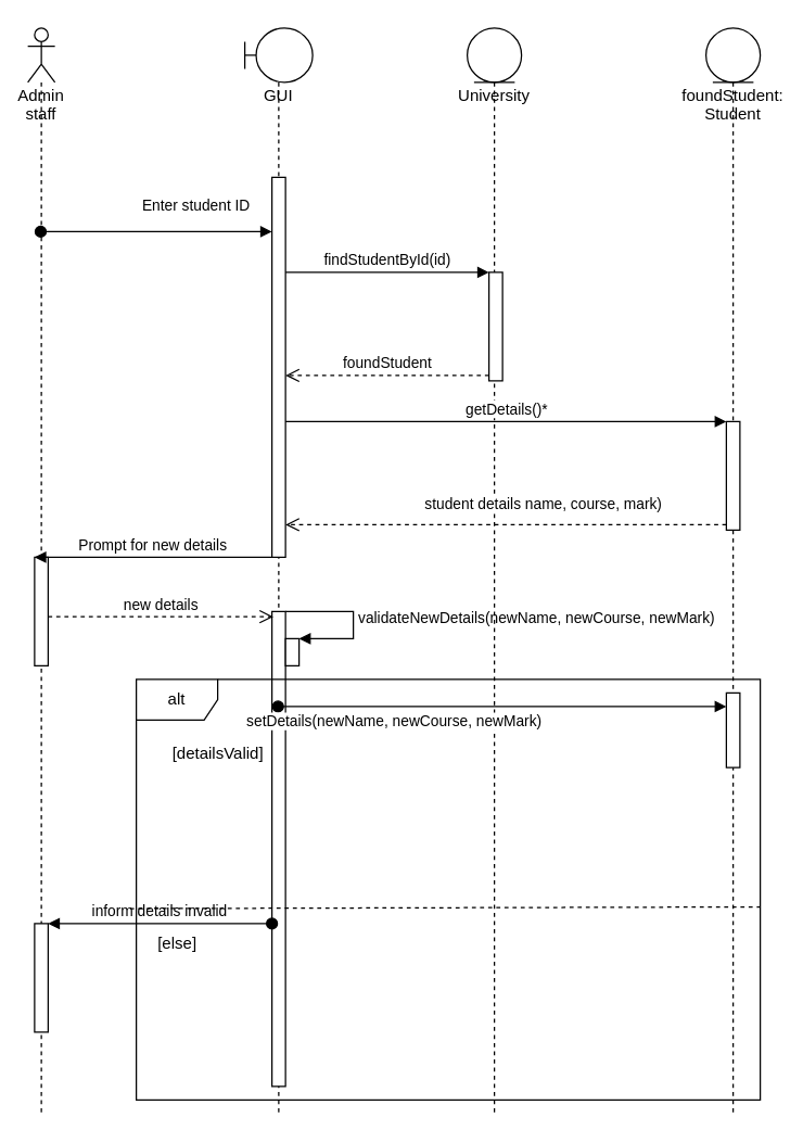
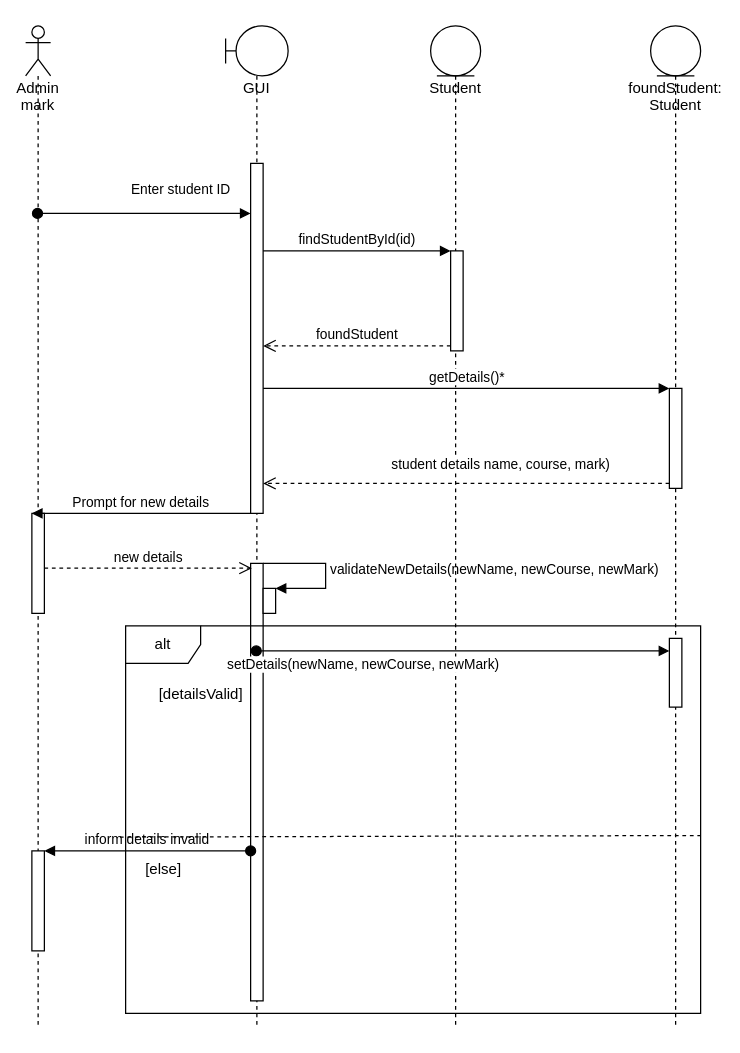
- <mxCell id="10" value="University" style="shape=umlLifeline;participant=umlEntity;perimeter=lifelinePerimeter;whiteSpace=wrap;html=1;container=1;collapsible=0;recursiveResize=0;verticalAlign=top;spacingTop=36;outlineConnect=0;" parent="1" vertex="1"><mxGeometry x="344" y="20" width="40" height="800" as="geometry" /></mxCell>
+ <mxCell id="10" value="Student" style="shape=umlLifeline;participant=umlEntity;perimeter=lifelinePerimeter;whiteSpace=wrap;html=1;container=1;collapsible=0;recursiveResize=0;verticalAlign=top;spacingTop=36;outlineConnect=0;" parent="1" vertex="1"><mxGeometry x="344" y="20" width="40" height="800" as="geometry" /></mxCell>
- <mxCell id="2" value="Admin staff" style="shape=umlLifeline;participant=umlActor;perimeter=lifelinePerimeter;whiteSpace=wrap;html=1;container=1;collapsible=0;recursiveResize=0;verticalAlign=top;spacingTop=36;outlineConnect=0;" parent="1" vertex="1"><mxGeometry x="20" y="20" width="20" height="800" as="geometry" /></mxCell>
+ <mxCell id="2" value="Admin mark" style="shape=umlLifeline;participant=umlActor;perimeter=lifelinePerimeter;whiteSpace=wrap;html=1;container=1;collapsible=0;recursiveResize=0;verticalAlign=top;spacingTop=36;outlineConnect=0;" parent="1" vertex="1"><mxGeometry x="20" y="20" width="20" height="800" as="geometry" /></mxCell>
